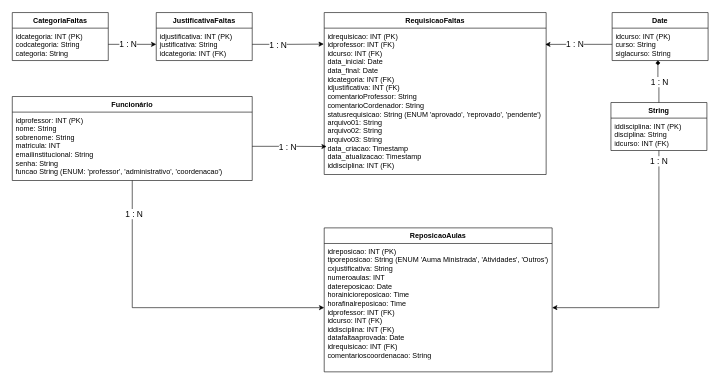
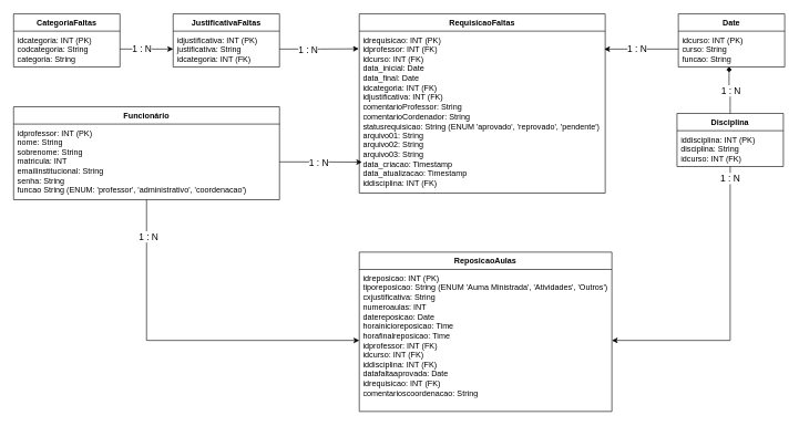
- <mxCell id="7" value="idcurso: INT (PK)&lt;div&gt;curso: String&lt;/div&gt;&lt;div&gt;siglacurso: String&lt;/div&gt;" style="text;strokeColor=none;fillColor=none;align=left;verticalAlign=top;spacingLeft=4;spacingRight=4;overflow=hidden;rotatable=0;points=[[0,0.5],[1,0.5]];portConstraint=eastwest;whiteSpace=wrap;html=1;" vertex="1" parent="6"><mxGeometry y="26" width="160" height="54" as="geometry" /></mxCell>
+ <mxCell id="7" value="idcurso: INT (PK)&lt;div&gt;curso: String&lt;/div&gt;&lt;div&gt;funcao: String&lt;/div&gt;" style="text;strokeColor=none;fillColor=none;align=left;verticalAlign=top;spacingLeft=4;spacingRight=4;overflow=hidden;rotatable=0;points=[[0,0.5],[1,0.5]];portConstraint=eastwest;whiteSpace=wrap;html=1;" vertex="1" parent="6"><mxGeometry y="26" width="160" height="54" as="geometry" /></mxCell>
- <mxCell id="16" value="String" style="swimlane;fontStyle=1;align=center;verticalAlign=top;childLayout=stackLayout;horizontal=1;startSize=26;horizontalStack=0;resizeParent=1;resizeParentMax=0;resizeLast=0;collapsible=1;marginBottom=0;whiteSpace=wrap;html=1;" vertex="1" parent="1"><mxGeometry x="1018" y="170" width="160" height="80" as="geometry"><mxRectangle x="-1680" y="-1040" width="90" height="30" as="alternateBounds" /></mxGeometry></mxCell>
+ <mxCell id="16" value="Disciplina" style="swimlane;fontStyle=1;align=center;verticalAlign=top;childLayout=stackLayout;horizontal=1;startSize=26;horizontalStack=0;resizeParent=1;resizeParentMax=0;resizeLast=0;collapsible=1;marginBottom=0;whiteSpace=wrap;html=1;" vertex="1" parent="1"><mxGeometry x="1018" y="170" width="160" height="80" as="geometry"><mxRectangle x="-1680" y="-1040" width="90" height="30" as="alternateBounds" /></mxGeometry></mxCell>
